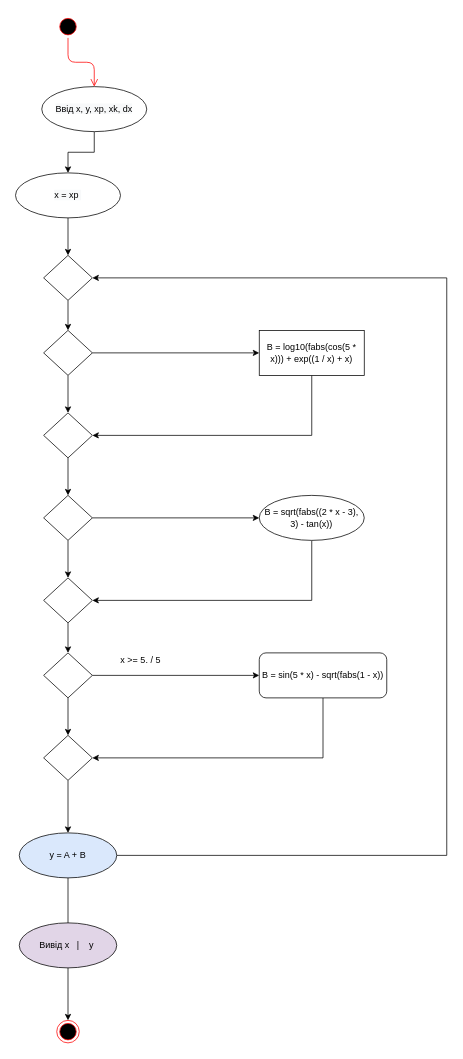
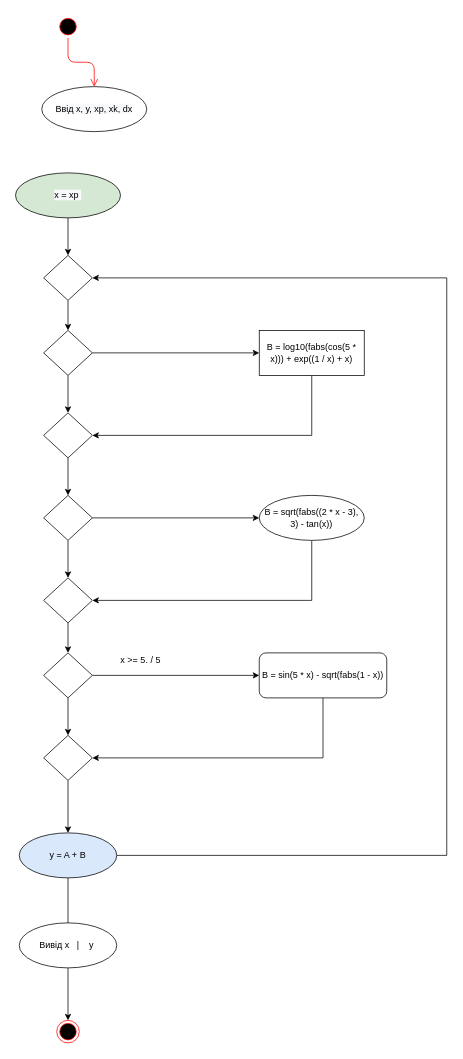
- <mxCell id="4" value="" style="edgeStyle=orthogonalEdgeStyle;rounded=0;orthogonalLoop=1;jettySize=auto;html=1;" edge="1" parent="1" source="5" target="7"><mxGeometry relative="1" as="geometry" /></mxCell>
- <mxCell id="7" value="&lt;span style=&quot;color: rgb(0 , 0 , 0) ; font-family: &amp;#34;helvetica&amp;#34; ; font-size: 12px ; font-style: normal ; font-weight: 400 ; letter-spacing: normal ; text-align: center ; text-indent: 0px ; text-transform: none ; word-spacing: 0px ; background-color: rgb(248 , 249 , 250) ; display: inline ; float: none&quot;&gt;x = xp&amp;nbsp;&lt;/span&gt;" style="ellipse;whiteSpace=wrap;html=1;" vertex="1" parent="1"><mxGeometry x="20" y="230" width="140" height="60" as="geometry" /></mxCell>
+ <mxCell id="7" value="&lt;span style=&quot;color: rgb(0 , 0 , 0) ; font-family: &amp;#34;helvetica&amp;#34; ; font-size: 12px ; font-style: normal ; font-weight: 400 ; letter-spacing: normal ; text-align: center ; text-indent: 0px ; text-transform: none ; word-spacing: 0px ; background-color: rgb(248 , 249 , 250) ; display: inline ; float: none&quot;&gt;x = xp&amp;nbsp;&lt;/span&gt;" style="ellipse;whiteSpace=wrap;html=1;fillColor=#d5e8d4;" vertex="1" parent="1"><mxGeometry x="20" y="230" width="140" height="60" as="geometry" /></mxCell>
- <mxCell id="34" value="Вивід x&amp;nbsp; &amp;nbsp;|&amp;nbsp; &amp;nbsp; y&amp;nbsp;" style="ellipse;whiteSpace=wrap;html=1;fillColor=#e1d5e7;" vertex="1" parent="1"><mxGeometry x="25" y="1230" width="130" height="60" as="geometry" /></mxCell>
+ <mxCell id="34" value="Вивід x&amp;nbsp; &amp;nbsp;|&amp;nbsp; &amp;nbsp; y&amp;nbsp;" style="ellipse;whiteSpace=wrap;html=1;" vertex="1" parent="1"><mxGeometry x="25" y="1230" width="130" height="60" as="geometry" /></mxCell>
